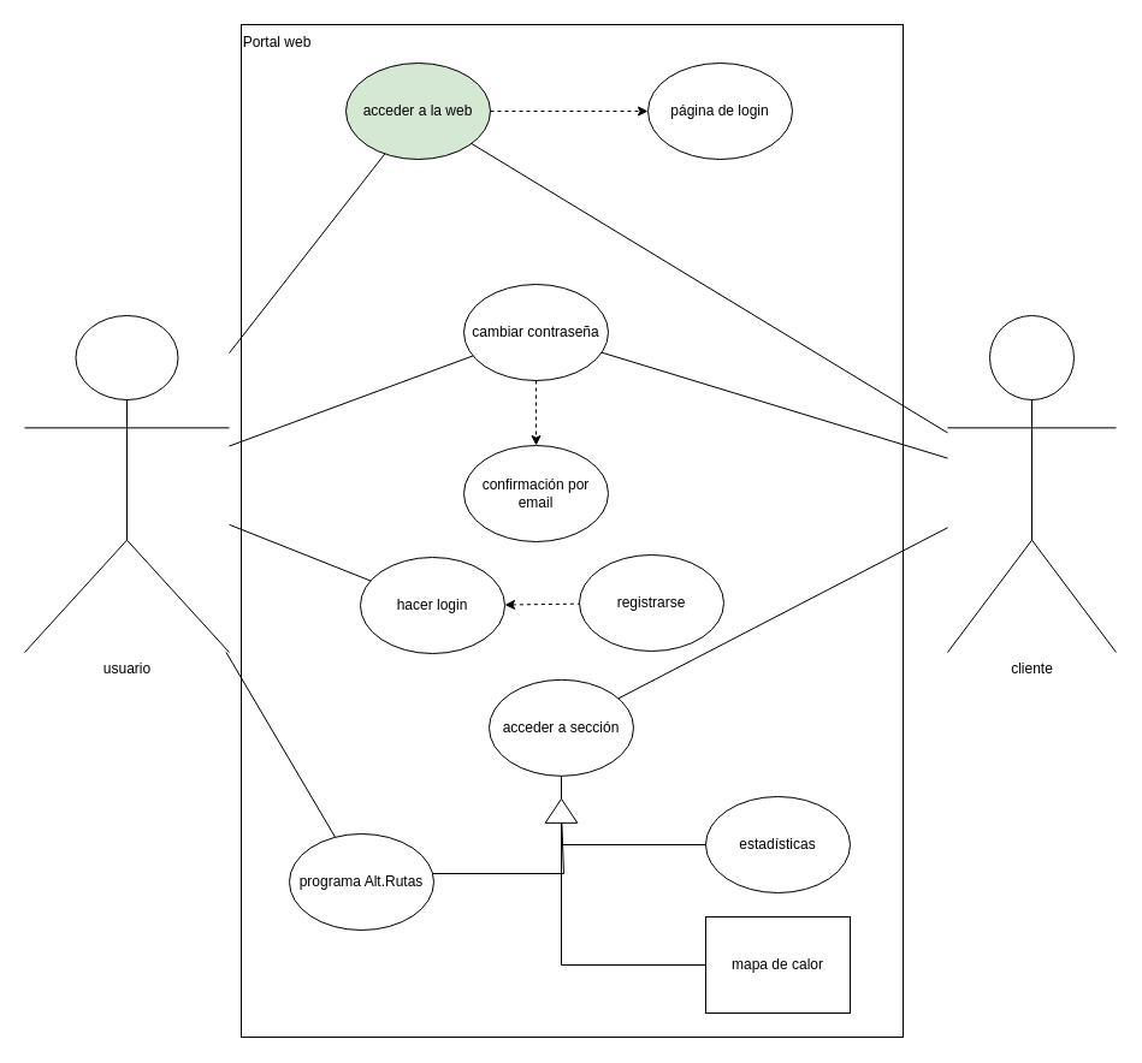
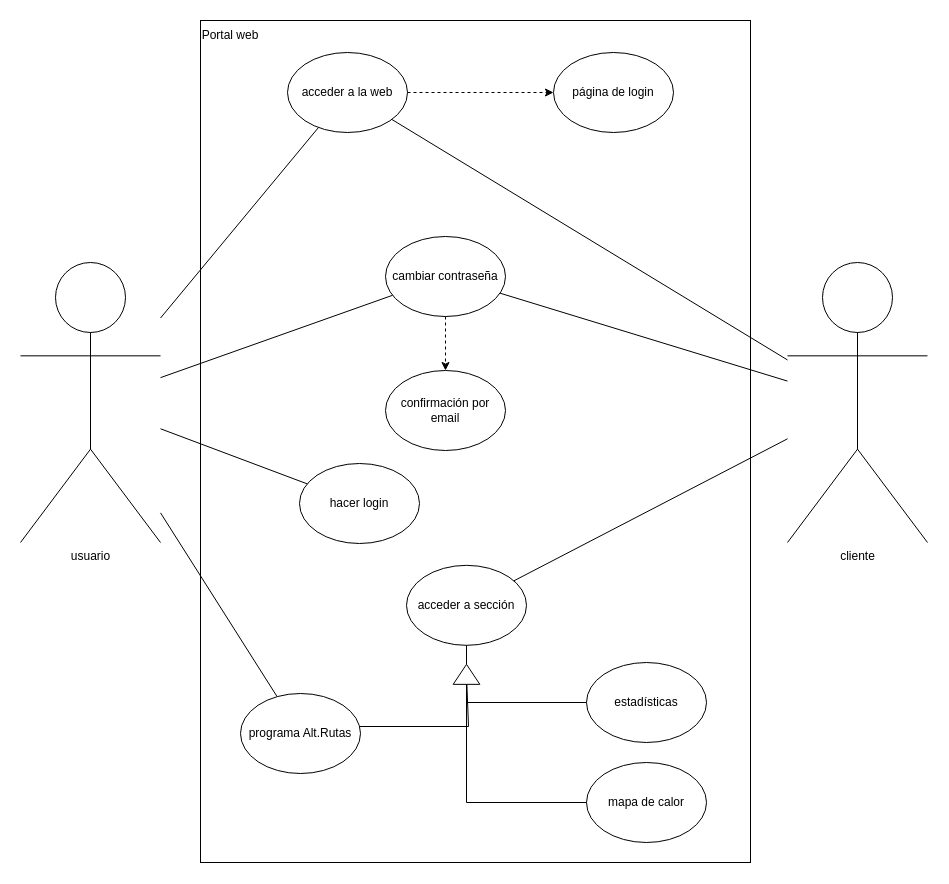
- <mxCell id="4" value="acceder a la web" style="ellipse;whiteSpace=wrap;html=1;fillColor=#d5e8d4;" parent="1" vertex="1"><mxGeometry x="287" y="52" width="120" height="80" as="geometry" /></mxCell>
+ <mxCell id="4" value="acceder a la web" style="ellipse;whiteSpace=wrap;html=1;" parent="1" vertex="1"><mxGeometry x="287" y="52" width="120" height="80" as="geometry" /></mxCell>
- <mxCell id="5" value="página de login" style="ellipse;whiteSpace=wrap;html=1;" parent="1" vertex="1"><mxGeometry x="538" y="52" width="120" height="80" as="geometry" /></mxCell>
+ <mxCell id="5" value="página de login" style="ellipse;whiteSpace=wrap;html=1;" parent="1" vertex="1"><mxGeometry x="553" y="52" width="120" height="80" as="geometry" /></mxCell>
- <mxCell id="3" value="usuario" style="shape=umlActor;verticalLabelPosition=bottom;verticalAlign=top;html=1;outlineConnect=0;" parent="1" vertex="1"><mxGeometry x="20" y="262" width="170" height="280" as="geometry" /></mxCell>
+ <mxCell id="3" value="usuario" style="shape=umlActor;verticalLabelPosition=bottom;verticalAlign=top;html=1;outlineConnect=0;" parent="1" vertex="1"><mxGeometry x="20" y="262" width="140" height="280" as="geometry" /></mxCell>
- <mxCell id="9" value="registrarse" style="ellipse;whiteSpace=wrap;html=1;" parent="1" vertex="1"><mxGeometry x="481" y="461" width="120" height="80" as="geometry" /></mxCell>
- <mxCell id="23" value="" style="endArrow=none;dashed=1;html=1;rounded=0;endFill=0;startArrow=classic;startFill=1;" parent="22" source="8" target="9" edge="1"><mxGeometry width="50" height="50" relative="1" as="geometry"><mxPoint x="-70" y="81" as="sourcePoint" /><mxPoint x="-20" y="31" as="targetPoint" /></mxGeometry></mxCell>
- <mxCell id="14" value="mapa de calor" style="whiteSpace=wrap;html=1;rounded=0;" parent="1" vertex="1"><mxGeometry x="586" y="762" width="120" height="80" as="geometry" /></mxCell>
+ <mxCell id="14" value="mapa de calor" style="ellipse;whiteSpace=wrap;html=1;" parent="1" vertex="1"><mxGeometry x="586" y="762" width="120" height="80" as="geometry" /></mxCell>
